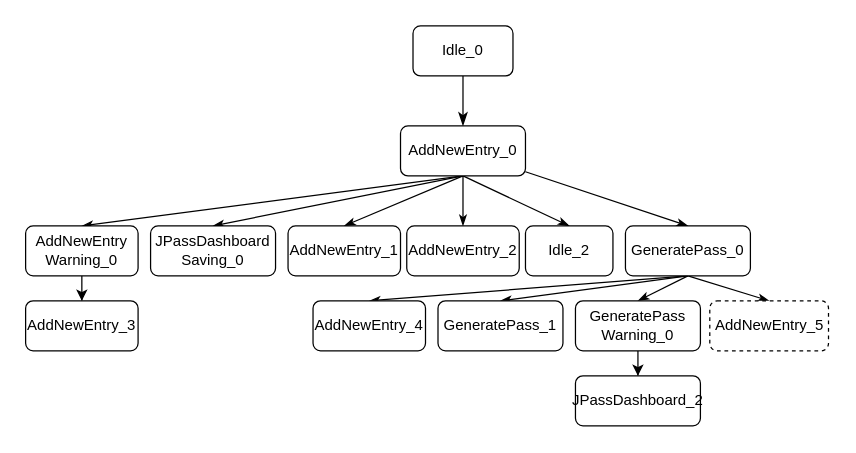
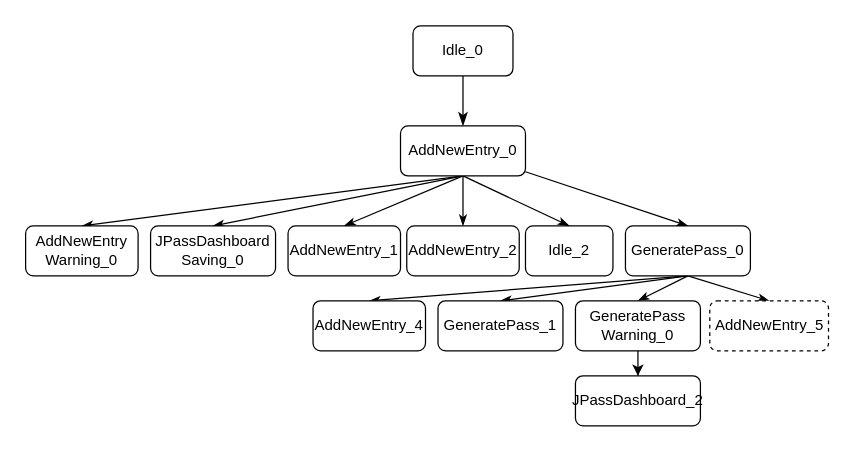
- <mxCell id="11" value="" style="edgeStyle=orthogonalEdgeStyle;rounded=0;orthogonalLoop=1;jettySize=auto;html=1;" edge="1" parent="1" source="12" target="27"><mxGeometry relative="1" as="geometry" /></mxCell>
- <mxCell id="27" value="AddNewEntry_3" style="whiteSpace=wrap;html=1;rounded=1;" vertex="1" parent="1"><mxGeometry x="20" y="240" width="90" height="40" as="geometry" /></mxCell>
